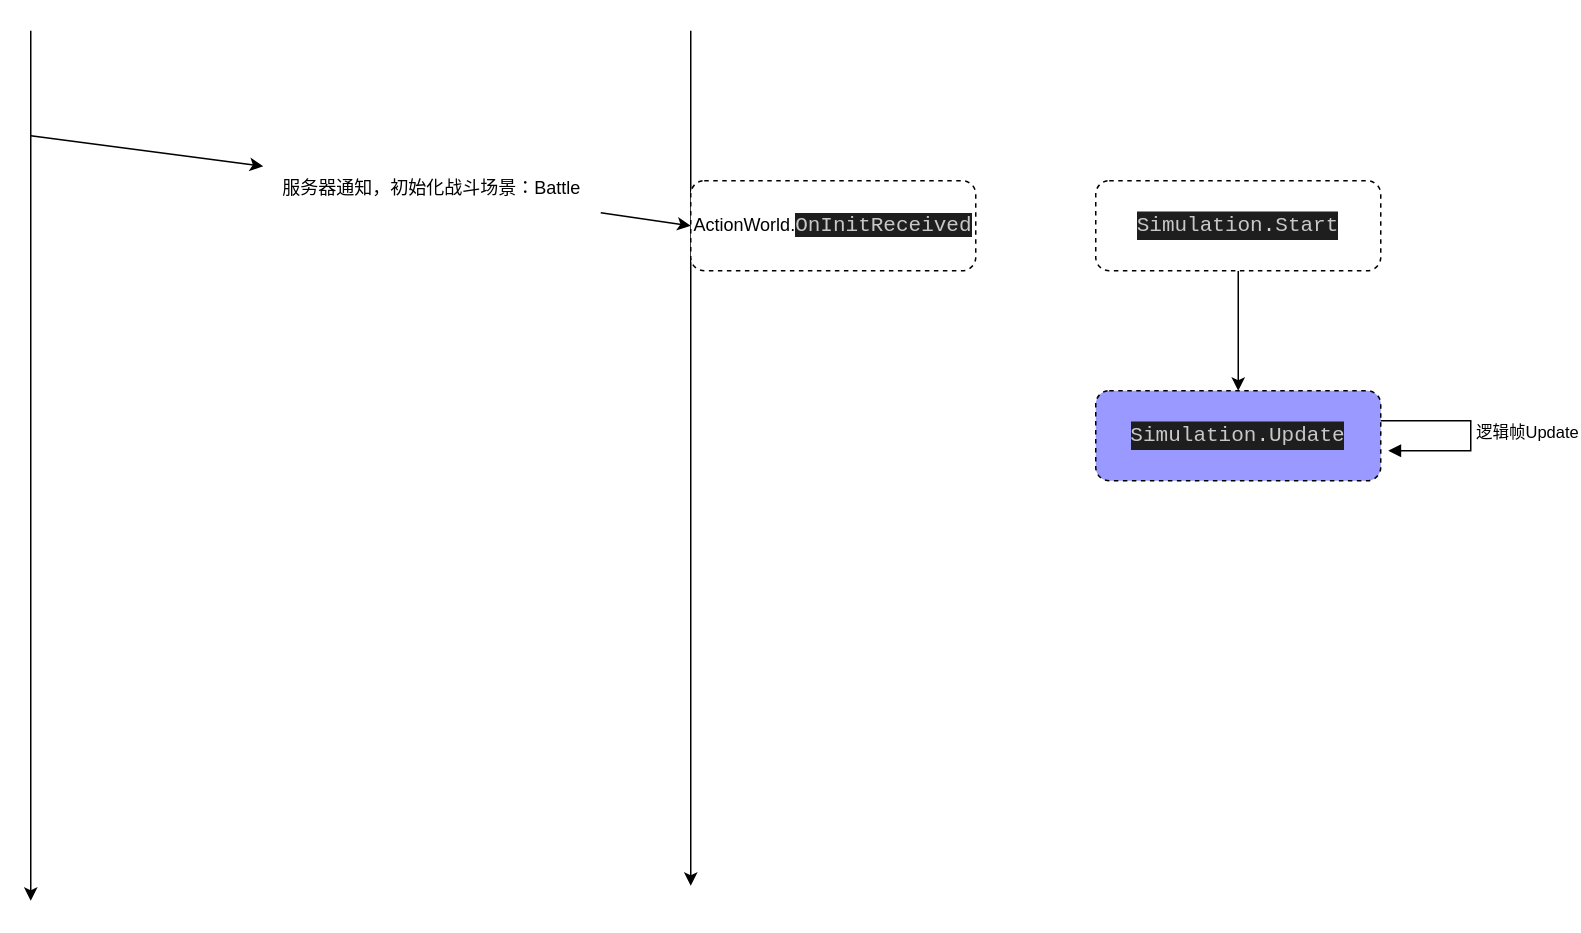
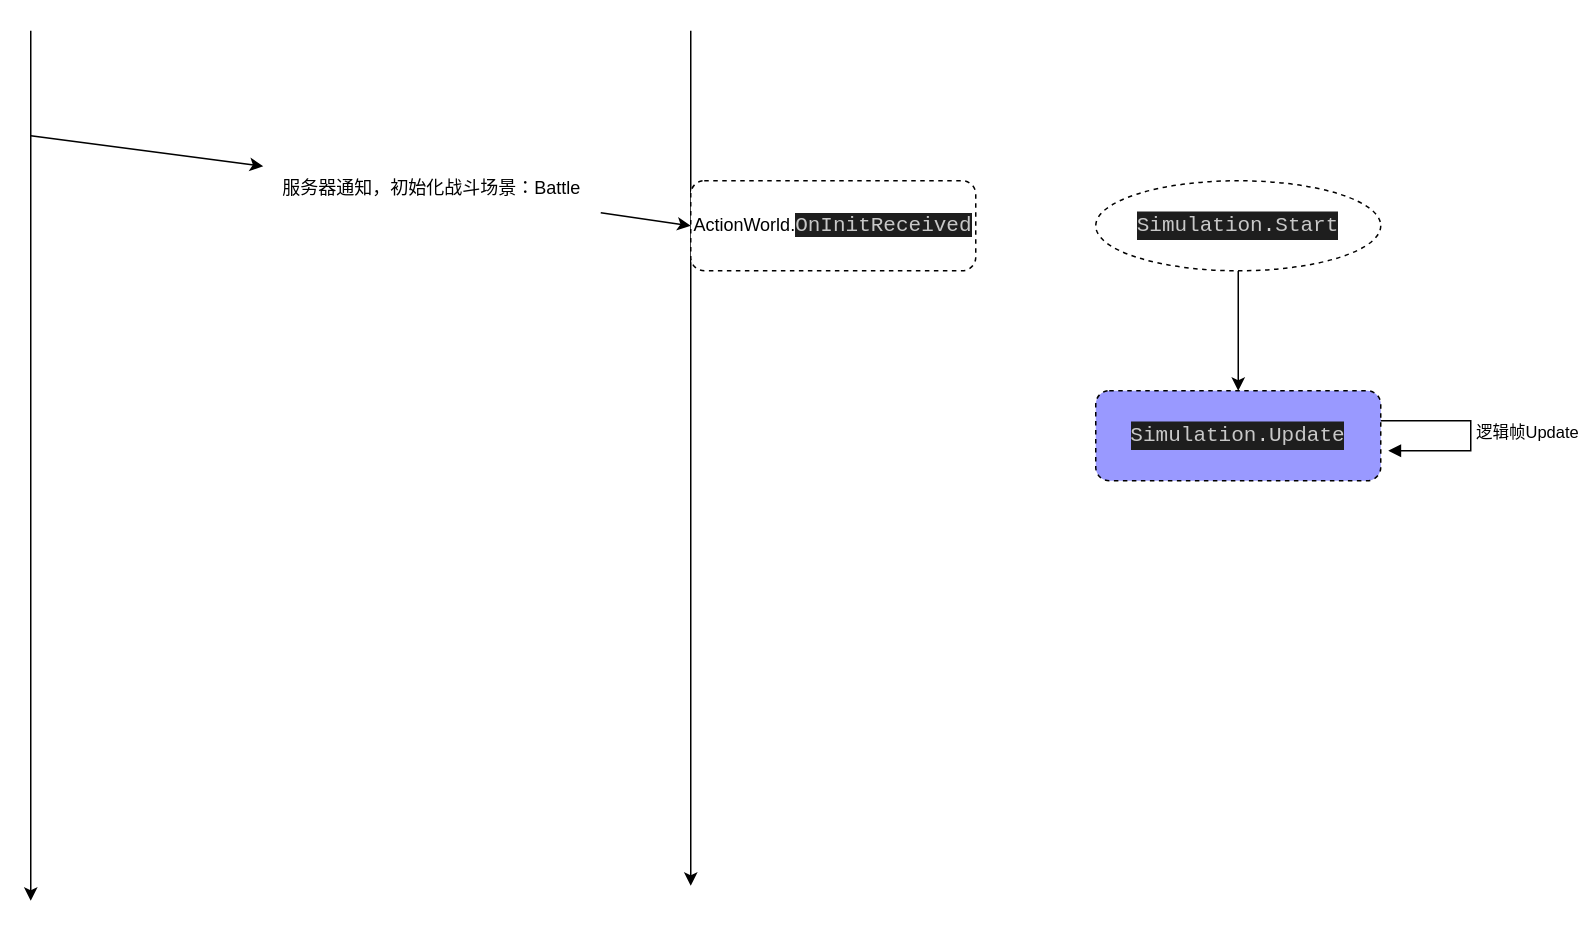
- <mxCell id="9" value="&lt;div style=&quot;color: rgb(212 , 212 , 212) ; background-color: rgb(30 , 30 , 30) ; font-family: &amp;#34;consolas&amp;#34; , &amp;#34;courier new&amp;#34; , monospace ; font-size: 14px ; line-height: 19px ; white-space: pre&quot;&gt;&lt;span style=&quot;color: #c8c8c8&quot;&gt;Simulation&lt;/span&gt;.&lt;span style=&quot;color: #c8c8c8&quot;&gt;Start&lt;/span&gt;&lt;/div&gt;" style="rounded=1;whiteSpace=wrap;html=1;dashed=1;" parent="1" vertex="1"><mxGeometry x="730" y="120" width="190" height="60" as="geometry" /></mxCell>
+ <mxCell id="9" value="&lt;div style=&quot;color: rgb(212 , 212 , 212) ; background-color: rgb(30 , 30 , 30) ; font-family: &amp;#34;consolas&amp;#34; , &amp;#34;courier new&amp;#34; , monospace ; font-size: 14px ; line-height: 19px ; white-space: pre&quot;&gt;&lt;span style=&quot;color: #c8c8c8&quot;&gt;Simulation&lt;/span&gt;.&lt;span style=&quot;color: #c8c8c8&quot;&gt;Start&lt;/span&gt;&lt;/div&gt;" style="ellipse;whiteSpace=wrap;html=1;dashed=1;" parent="1" vertex="1"><mxGeometry x="730" y="120" width="190" height="60" as="geometry" /></mxCell>
